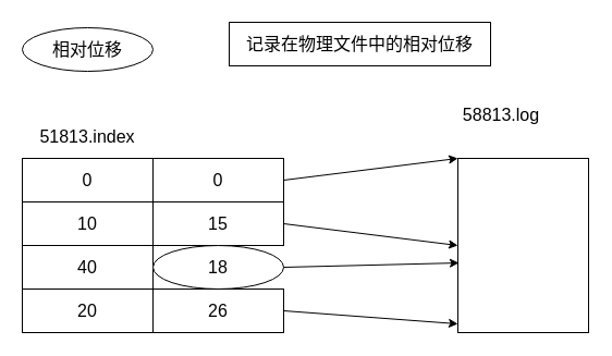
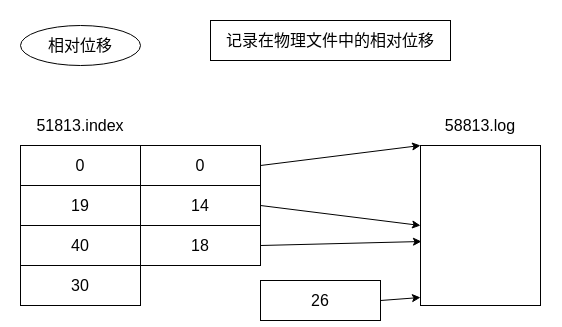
- <mxCell id="10" value="&lt;font style=&quot;font-size: 16px&quot;&gt;58813.log&lt;/font&gt;" style="text;html=1;strokeColor=none;fillColor=none;align=center;verticalAlign=middle;whiteSpace=wrap;rounded=0;" parent="1" vertex="1"><mxGeometry x="400" y="85" width="120" height="40" as="geometry" /></mxCell>
+ <mxCell id="10" value="&lt;font style=&quot;font-size: 16px&quot;&gt;58813.log&lt;/font&gt;" style="text;html=1;strokeColor=none;fillColor=none;align=center;verticalAlign=middle;whiteSpace=wrap;rounded=0;" parent="1" vertex="1"><mxGeometry x="420" y="105" width="120" height="40" as="geometry" /></mxCell>
- <mxCell id="6" value="&lt;font style=&quot;font-size: 16px&quot;&gt;10&lt;/font&gt;" style="rounded=0;whiteSpace=wrap;html=1;" parent="1" vertex="1"><mxGeometry x="20" y="185" width="120" height="40" as="geometry" /></mxCell>
+ <mxCell id="6" value="&lt;font style=&quot;font-size: 16px&quot;&gt;19&lt;/font&gt;" style="rounded=0;whiteSpace=wrap;html=1;" parent="1" vertex="1"><mxGeometry x="20" y="185" width="120" height="40" as="geometry" /></mxCell>
- <mxCell id="11" value="&lt;font style=&quot;font-size: 16px&quot;&gt;15&lt;/font&gt;" style="rounded=0;whiteSpace=wrap;html=1;" parent="1" vertex="1"><mxGeometry x="140" y="185" width="120" height="40" as="geometry" /></mxCell>
+ <mxCell id="11" value="&lt;font style=&quot;font-size: 16px&quot;&gt;14&lt;/font&gt;" style="rounded=0;whiteSpace=wrap;html=1;" parent="1" vertex="1"><mxGeometry x="140" y="185" width="120" height="40" as="geometry" /></mxCell>
- <mxCell id="12" value="&lt;font style=&quot;font-size: 16px&quot;&gt;18&lt;/font&gt;" style="ellipse;whiteSpace=wrap;html=1;" parent="1" vertex="1"><mxGeometry x="140" y="225" width="120" height="40" as="geometry" /></mxCell>
+ <mxCell id="12" value="&lt;font style=&quot;font-size: 16px&quot;&gt;18&lt;/font&gt;" style="rounded=0;whiteSpace=wrap;html=1;" parent="1" vertex="1"><mxGeometry x="140" y="225" width="120" height="40" as="geometry" /></mxCell>
- <mxCell id="8" value="&lt;font style=&quot;font-size: 16px&quot;&gt;20&lt;/font&gt;" style="rounded=0;whiteSpace=wrap;html=1;" parent="1" vertex="1"><mxGeometry x="20" y="265" width="120" height="40" as="geometry" /></mxCell>
+ <mxCell id="8" value="&lt;font style=&quot;font-size: 16px&quot;&gt;30&lt;/font&gt;" style="rounded=0;whiteSpace=wrap;html=1;" parent="1" vertex="1"><mxGeometry x="20" y="265" width="120" height="40" as="geometry" /></mxCell>
- <mxCell id="13" value="&lt;font style=&quot;font-size: 16px&quot;&gt;26&lt;/font&gt;" style="rounded=0;whiteSpace=wrap;html=1;" parent="1" vertex="1"><mxGeometry x="140" y="265" width="120" height="40" as="geometry" /></mxCell>
+ <mxCell id="13" value="&lt;font style=&quot;font-size: 16px&quot;&gt;26&lt;/font&gt;" style="rounded=0;whiteSpace=wrap;html=1;" parent="1" vertex="1"><mxGeometry x="260" y="280" width="120" height="40" as="geometry" /></mxCell>
